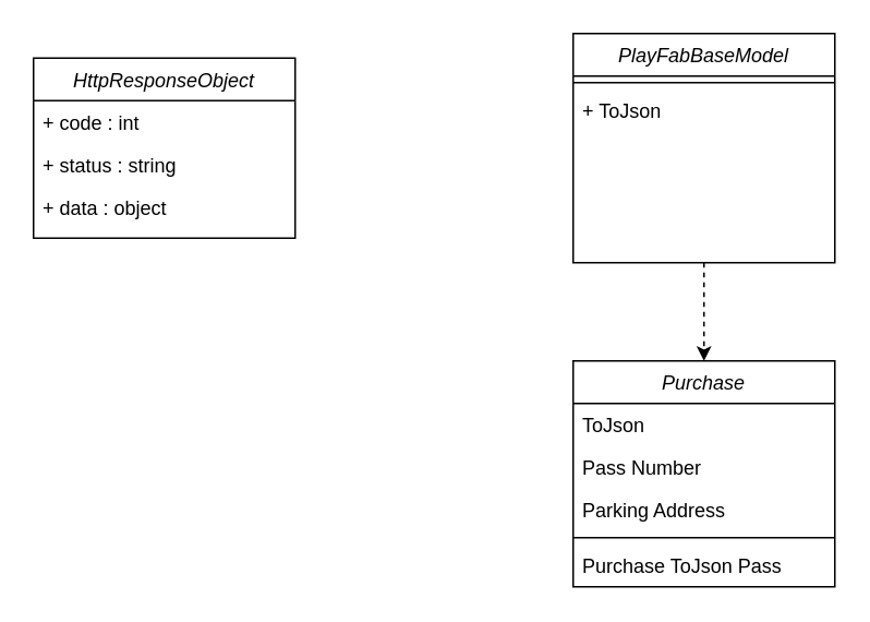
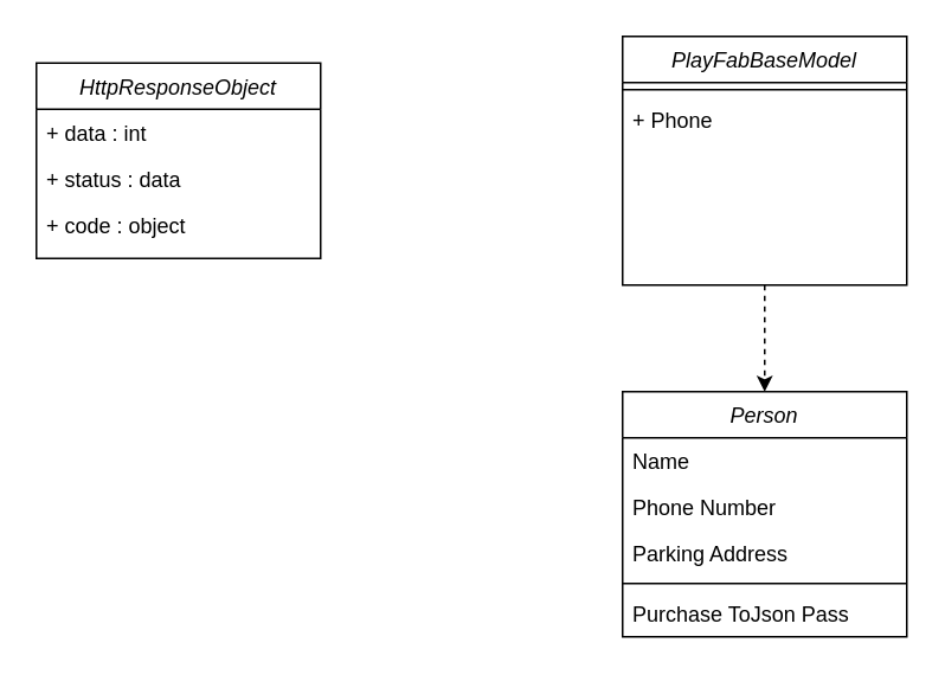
- <mxCell id="9" value="+ ToJson" style="text;align=left;verticalAlign=top;spacingLeft=4;spacingRight=4;overflow=hidden;rotatable=0;points=[[0,0.5],[1,0.5]];portConstraint=eastwest;" parent="7" vertex="1"><mxGeometry y="34" width="160" height="26" as="geometry" /></mxCell>
+ <mxCell id="9" value="+ Phone" style="text;align=left;verticalAlign=top;spacingLeft=4;spacingRight=4;overflow=hidden;rotatable=0;points=[[0,0.5],[1,0.5]];portConstraint=eastwest;" parent="7" vertex="1"><mxGeometry y="34" width="160" height="26" as="geometry" /></mxCell>
- <mxCell id="3" value="+ code : int" style="text;align=left;verticalAlign=top;spacingLeft=4;spacingRight=4;overflow=hidden;rotatable=0;points=[[0,0.5],[1,0.5]];portConstraint=eastwest;" parent="2" vertex="1"><mxGeometry y="26" width="160" height="26" as="geometry" /></mxCell>
+ <mxCell id="3" value="+ data : int" style="text;align=left;verticalAlign=top;spacingLeft=4;spacingRight=4;overflow=hidden;rotatable=0;points=[[0,0.5],[1,0.5]];portConstraint=eastwest;" parent="2" vertex="1"><mxGeometry y="26" width="160" height="26" as="geometry" /></mxCell>
- <mxCell id="4" value="+ status : string" style="text;align=left;verticalAlign=top;spacingLeft=4;spacingRight=4;overflow=hidden;rotatable=0;points=[[0,0.5],[1,0.5]];portConstraint=eastwest;rounded=0;shadow=0;html=0;" parent="2" vertex="1"><mxGeometry y="52" width="160" height="26" as="geometry" /></mxCell>
+ <mxCell id="4" value="+ status : data" style="text;align=left;verticalAlign=top;spacingLeft=4;spacingRight=4;overflow=hidden;rotatable=0;points=[[0,0.5],[1,0.5]];portConstraint=eastwest;rounded=0;shadow=0;html=0;" parent="2" vertex="1"><mxGeometry y="52" width="160" height="26" as="geometry" /></mxCell>
- <mxCell id="5" value="+ data : object" style="text;align=left;verticalAlign=top;spacingLeft=4;spacingRight=4;overflow=hidden;rotatable=0;points=[[0,0.5],[1,0.5]];portConstraint=eastwest;rounded=0;shadow=0;html=0;" parent="2" vertex="1"><mxGeometry y="78" width="160" height="26" as="geometry" /></mxCell>
+ <mxCell id="5" value="+ code : object" style="text;align=left;verticalAlign=top;spacingLeft=4;spacingRight=4;overflow=hidden;rotatable=0;points=[[0,0.5],[1,0.5]];portConstraint=eastwest;rounded=0;shadow=0;html=0;" parent="2" vertex="1"><mxGeometry y="78" width="160" height="26" as="geometry" /></mxCell>
- <mxCell id="10" value="Purchase" style="swimlane;fontStyle=2;align=center;verticalAlign=top;childLayout=stackLayout;horizontal=1;startSize=26;horizontalStack=0;resizeParent=1;resizeLast=0;collapsible=1;marginBottom=0;rounded=0;shadow=0;strokeWidth=1;" parent="1" vertex="1"><mxGeometry x="350" width="160" height="138" as="geometry" y="220"><mxRectangle x="230" y="140" width="160" height="26" as="alternateBounds" /></mxGeometry></mxCell>
+ <mxCell id="10" value="Person" style="swimlane;fontStyle=2;align=center;verticalAlign=top;childLayout=stackLayout;horizontal=1;startSize=26;horizontalStack=0;resizeParent=1;resizeLast=0;collapsible=1;marginBottom=0;rounded=0;shadow=0;strokeWidth=1;" parent="1" vertex="1"><mxGeometry x="350" width="160" height="138" as="geometry" y="220"><mxRectangle x="230" y="140" width="160" height="26" as="alternateBounds" /></mxGeometry></mxCell>
- <mxCell id="11" value="ToJson" style="text;align=left;verticalAlign=top;spacingLeft=4;spacingRight=4;overflow=hidden;rotatable=0;points=[[0,0.5],[1,0.5]];portConstraint=eastwest;" parent="10" vertex="1"><mxGeometry y="26" width="160" height="26" as="geometry" /></mxCell>
+ <mxCell id="11" value="Name" style="text;align=left;verticalAlign=top;spacingLeft=4;spacingRight=4;overflow=hidden;rotatable=0;points=[[0,0.5],[1,0.5]];portConstraint=eastwest;" parent="10" vertex="1"><mxGeometry y="26" width="160" height="26" as="geometry" /></mxCell>
- <mxCell id="12" value="Pass Number" style="text;align=left;verticalAlign=top;spacingLeft=4;spacingRight=4;overflow=hidden;rotatable=0;points=[[0,0.5],[1,0.5]];portConstraint=eastwest;rounded=0;shadow=0;html=0;" parent="10" vertex="1"><mxGeometry y="52" width="160" height="26" as="geometry" /></mxCell>
+ <mxCell id="12" value="Phone Number" style="text;align=left;verticalAlign=top;spacingLeft=4;spacingRight=4;overflow=hidden;rotatable=0;points=[[0,0.5],[1,0.5]];portConstraint=eastwest;rounded=0;shadow=0;html=0;" parent="10" vertex="1"><mxGeometry y="52" width="160" height="26" as="geometry" /></mxCell>
